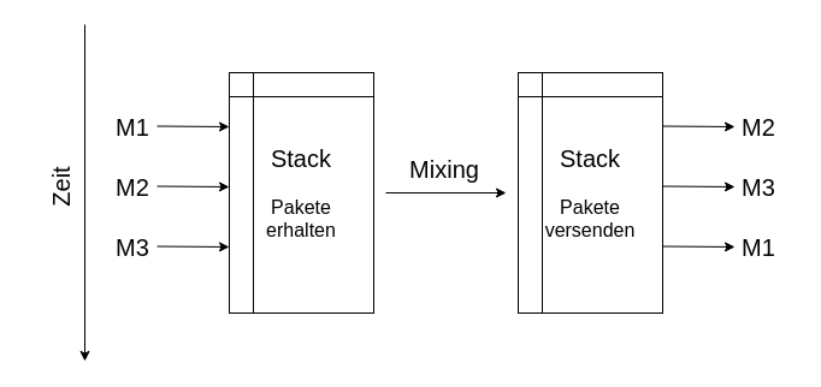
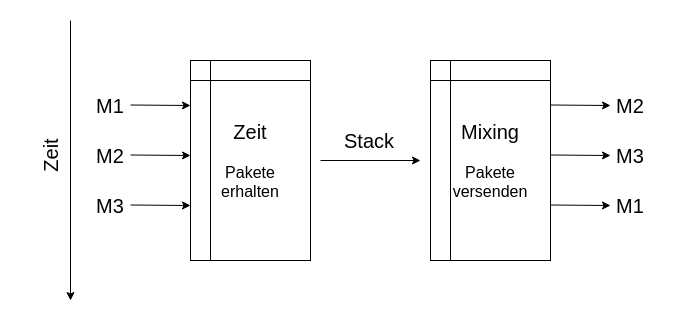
- <mxCell id="5" value="&lt;div align=&quot;center&quot;&gt;&lt;font style=&quot;font-size: 20px;&quot;&gt;Mixing&lt;/font&gt;&lt;/div&gt;" style="text;strokeColor=none;fillColor=none;align=center;verticalAlign=middle;spacingLeft=4;spacingRight=4;overflow=hidden;points=[[0,0.5],[1,0.5]];portConstraint=eastwest;rotatable=0;whiteSpace=wrap;html=1;" vertex="1" parent="1"><mxGeometry x="324" y="120" width="90" height="40" as="geometry" /></mxCell>
+ <mxCell id="5" value="&lt;div align=&quot;center&quot;&gt;&lt;font style=&quot;font-size: 20px;&quot;&gt;Stack&lt;/font&gt;&lt;/div&gt;" style="text;strokeColor=none;fillColor=none;align=center;verticalAlign=middle;spacingLeft=4;spacingRight=4;overflow=hidden;points=[[0,0.5],[1,0.5]];portConstraint=eastwest;rotatable=0;whiteSpace=wrap;html=1;" vertex="1" parent="1"><mxGeometry x="324" y="120" width="90" height="40" as="geometry" /></mxCell>
- <mxCell id="6" value="&lt;div&gt;&lt;font style=&quot;font-size: 20px;&quot;&gt;Stack&lt;/font&gt;&lt;/div&gt;&lt;div&gt;&lt;font size=&quot;3&quot;&gt;&lt;br&gt;&lt;/font&gt;&lt;/div&gt;&lt;div&gt;&lt;font size=&quot;3&quot;&gt;Pakete&lt;/font&gt;&lt;/div&gt;&lt;div&gt;&lt;font size=&quot;3&quot;&gt;erhalten&lt;br&gt;&lt;/font&gt;&lt;/div&gt;" style="shape=internalStorage;whiteSpace=wrap;html=1;backgroundOutline=1;" vertex="1" parent="1"><mxGeometry x="190" y="60" width="120" height="200" as="geometry" /></mxCell>
+ <mxCell id="6" value="&lt;div&gt;&lt;font style=&quot;font-size: 20px;&quot;&gt;Zeit&lt;/font&gt;&lt;/div&gt;&lt;div&gt;&lt;font size=&quot;3&quot;&gt;&lt;br&gt;&lt;/font&gt;&lt;/div&gt;&lt;div&gt;&lt;font size=&quot;3&quot;&gt;Pakete&lt;/font&gt;&lt;/div&gt;&lt;div&gt;&lt;font size=&quot;3&quot;&gt;erhalten&lt;br&gt;&lt;/font&gt;&lt;/div&gt;" style="shape=internalStorage;whiteSpace=wrap;html=1;backgroundOutline=1;" vertex="1" parent="1"><mxGeometry x="190" y="60" width="120" height="200" as="geometry" /></mxCell>
- <mxCell id="13" value="&lt;div&gt;&lt;font style=&quot;font-size: 20px;&quot;&gt;Stack&lt;/font&gt;&lt;/div&gt;&lt;div&gt;&lt;font size=&quot;3&quot;&gt;&lt;br&gt;&lt;/font&gt;&lt;/div&gt;&lt;div&gt;&lt;font size=&quot;3&quot;&gt;Pakete&lt;/font&gt;&lt;/div&gt;&lt;div&gt;&lt;font size=&quot;3&quot;&gt;versenden&lt;br&gt;&lt;/font&gt;&lt;/div&gt;" style="shape=internalStorage;whiteSpace=wrap;html=1;backgroundOutline=1;" vertex="1" parent="1"><mxGeometry x="430" y="60" width="120" height="200" as="geometry" /></mxCell>
+ <mxCell id="13" value="&lt;div&gt;&lt;font style=&quot;font-size: 20px;&quot;&gt;Mixing&lt;/font&gt;&lt;/div&gt;&lt;div&gt;&lt;font size=&quot;3&quot;&gt;&lt;br&gt;&lt;/font&gt;&lt;/div&gt;&lt;div&gt;&lt;font size=&quot;3&quot;&gt;Pakete&lt;/font&gt;&lt;/div&gt;&lt;div&gt;&lt;font size=&quot;3&quot;&gt;versenden&lt;br&gt;&lt;/font&gt;&lt;/div&gt;" style="shape=internalStorage;whiteSpace=wrap;html=1;backgroundOutline=1;" vertex="1" parent="1"><mxGeometry x="430" y="60" width="120" height="200" as="geometry" /></mxCell>
